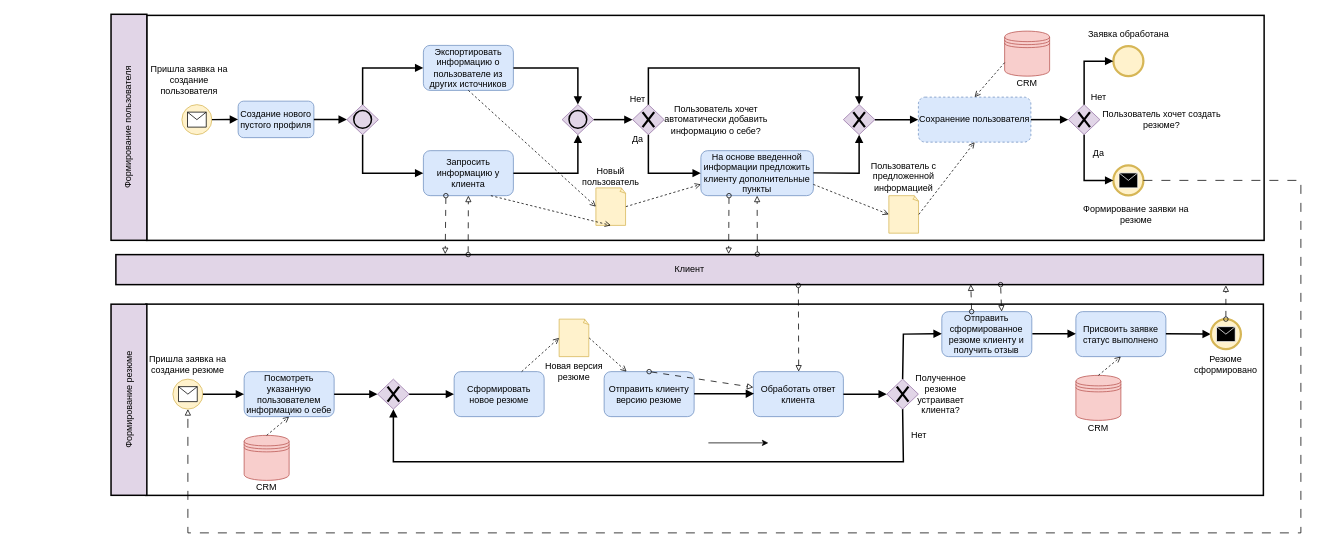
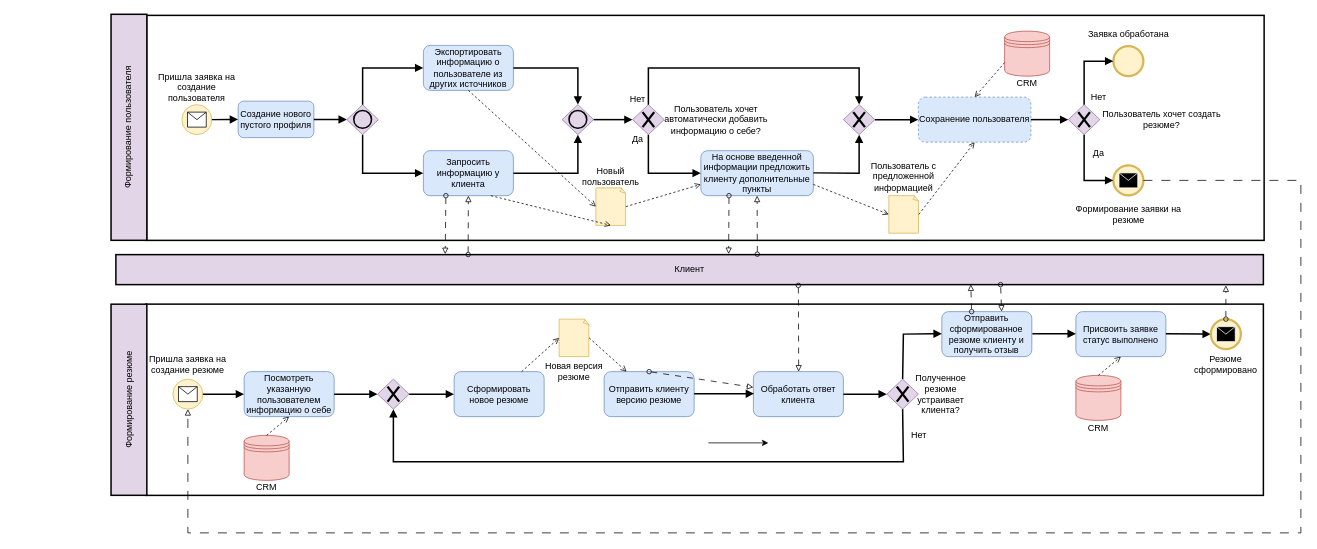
- <mxCell id="53" value="Пришла заявка на создание пользователя" style="text;html=1;strokeColor=none;fillColor=none;align=center;verticalAlign=middle;whiteSpace=wrap;rounded=0;" vertex="1" parent="1"><mxGeometry x="197" y="86" width="110" height="40" as="geometry" /></mxCell>
+ <mxCell id="53" value="Пришла заявка на создание пользователя" style="text;html=1;strokeColor=none;fillColor=none;align=center;verticalAlign=middle;whiteSpace=wrap;rounded=0;" vertex="1" parent="1"><mxGeometry x="207" y="96" width="110" height="40" as="geometry" /></mxCell>
- <mxCell id="104" value="Формирование заявки на резюме" style="text;html=1;strokeColor=none;fillColor=none;align=center;verticalAlign=middle;whiteSpace=wrap;rounded=0;" vertex="1" parent="1"><mxGeometry x="1431.5" y="270" width="165" height="30" as="geometry" /></mxCell>
+ <mxCell id="104" value="Формирование заявки на резюме" style="text;html=1;strokeColor=none;fillColor=none;align=center;verticalAlign=middle;whiteSpace=wrap;rounded=0;" vertex="1" parent="1"><mxGeometry x="1421.5" y="270" width="165" height="30" as="geometry" /></mxCell>
